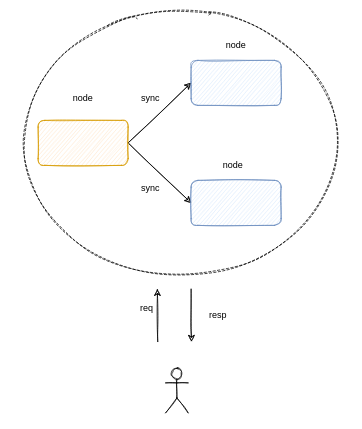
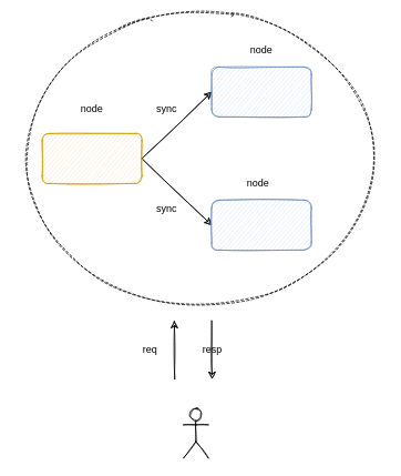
- <mxCell id="13" value="req" style="text;html=1;strokeColor=none;fillColor=none;align=center;verticalAlign=middle;whiteSpace=wrap;rounded=0;shadow=0;sketch=1;" vertex="1" parent="1"><mxGeometry x="175" y="400" width="40" height="20" as="geometry" /></mxCell>
+ <mxCell id="13" value="req" style="text;html=1;strokeColor=none;fillColor=none;align=center;verticalAlign=middle;whiteSpace=wrap;rounded=0;shadow=0;sketch=1;" vertex="1" parent="1"><mxGeometry x="160" y="410" width="40" height="20" as="geometry" /></mxCell>
- <mxCell id="17" value="resp" style="text;html=1;strokeColor=none;fillColor=none;align=center;verticalAlign=middle;whiteSpace=wrap;rounded=0;shadow=0;sketch=1;" vertex="1" parent="1"><mxGeometry x="270" y="410" width="40" height="20" as="geometry" /></mxCell>
+ <mxCell id="17" value="resp" style="text;html=1;strokeColor=none;fillColor=none;align=center;verticalAlign=middle;whiteSpace=wrap;rounded=0;shadow=0;sketch=1;" vertex="1" parent="1"><mxGeometry x="235" y="410" width="40" height="20" as="geometry" /></mxCell>
